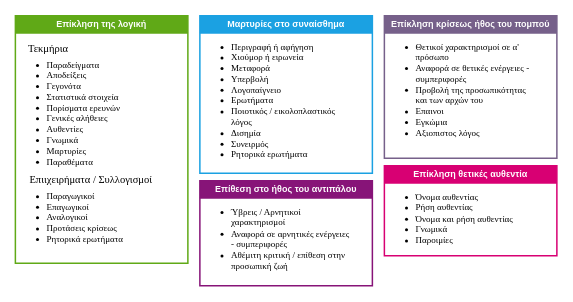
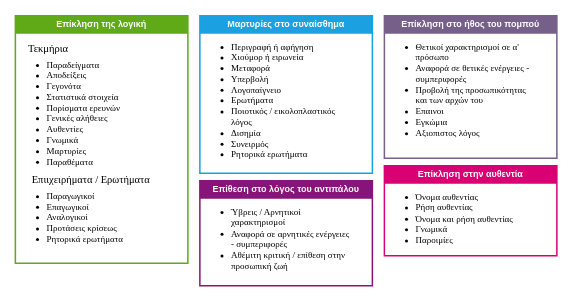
- <mxCell id="11" value="Επίκληση κρίσεως ήθος του πομπού" style="swimlane;whiteSpace=wrap;html=1;fillColor=#76608a;fontColor=#ffffff;strokeColor=#76608A;swimlaneFillColor=none;strokeWidth=2;fontFamily=Helvetica;" vertex="1" parent="1"><mxGeometry x="512" y="20" width="230" height="190" as="geometry" /></mxCell>
+ <mxCell id="11" value="Επίκληση στο ήθος του πομπού" style="swimlane;whiteSpace=wrap;html=1;fillColor=#76608a;fontColor=#ffffff;strokeColor=#76608A;swimlaneFillColor=none;strokeWidth=2;fontFamily=Helvetica;" vertex="1" parent="1"><mxGeometry x="512" y="20" width="230" height="190" as="geometry" /></mxCell>
- <mxCell id="9" value="Επίκληση θετικές αυθεντία" style="swimlane;whiteSpace=wrap;html=1;fillColor=#D80073;fontColor=#ffffff;strokeColor=#D80073;swimlaneFillColor=none;gradientColor=none;strokeWidth=2;fontFamily=Helvetica;" vertex="1" parent="1"><mxGeometry x="512" y="220" width="230" height="120" as="geometry" /></mxCell>
+ <mxCell id="9" value="Επίκληση στην αυθεντία" style="swimlane;whiteSpace=wrap;html=1;fillColor=#D80073;fontColor=#ffffff;strokeColor=#D80073;swimlaneFillColor=none;gradientColor=none;strokeWidth=2;fontFamily=Helvetica;" vertex="1" parent="1"><mxGeometry x="512" y="220" width="230" height="120" as="geometry" /></mxCell>
- <mxCell id="5" value="&lt;font style=&quot;font-size: 14px;&quot;&gt;Επιιχειρήματα / Συλλογισμοί&lt;/font&gt;" style="text;html=1;align=center;verticalAlign=middle;whiteSpace=wrap;rounded=0;fontFamily=Times New Roman;" parent="2" vertex="1"><mxGeometry x="1" y="205" width="200" height="30" as="geometry" /></mxCell>
+ <mxCell id="5" value="&lt;font style=&quot;font-size: 14px;&quot;&gt;Επιιχειρήματα / Ερωτήματα&lt;/font&gt;" style="text;html=1;align=center;verticalAlign=middle;whiteSpace=wrap;rounded=0;fontFamily=Times New Roman;" parent="2" vertex="1"><mxGeometry x="1" y="205" width="200" height="30" as="geometry" /></mxCell>
- <mxCell id="13" value="Επίθεση στο ήθος του αντιπάλου" style="swimlane;whiteSpace=wrap;html=1;fillColor=#871478;fontColor=#ffffff;strokeColor=#871478;swimlaneFillColor=none;strokeWidth=2;rounded=0;fontFamily=Helvetica;" vertex="1" parent="1"><mxGeometry x="266" y="240" width="230" height="140" as="geometry" /></mxCell>
+ <mxCell id="13" value="Επίθεση στο λόγος του αντιπάλου" style="swimlane;whiteSpace=wrap;html=1;fillColor=#871478;fontColor=#ffffff;strokeColor=#871478;swimlaneFillColor=none;strokeWidth=2;rounded=0;fontFamily=Helvetica;" vertex="1" parent="1"><mxGeometry x="266" y="240" width="230" height="140" as="geometry" /></mxCell>
